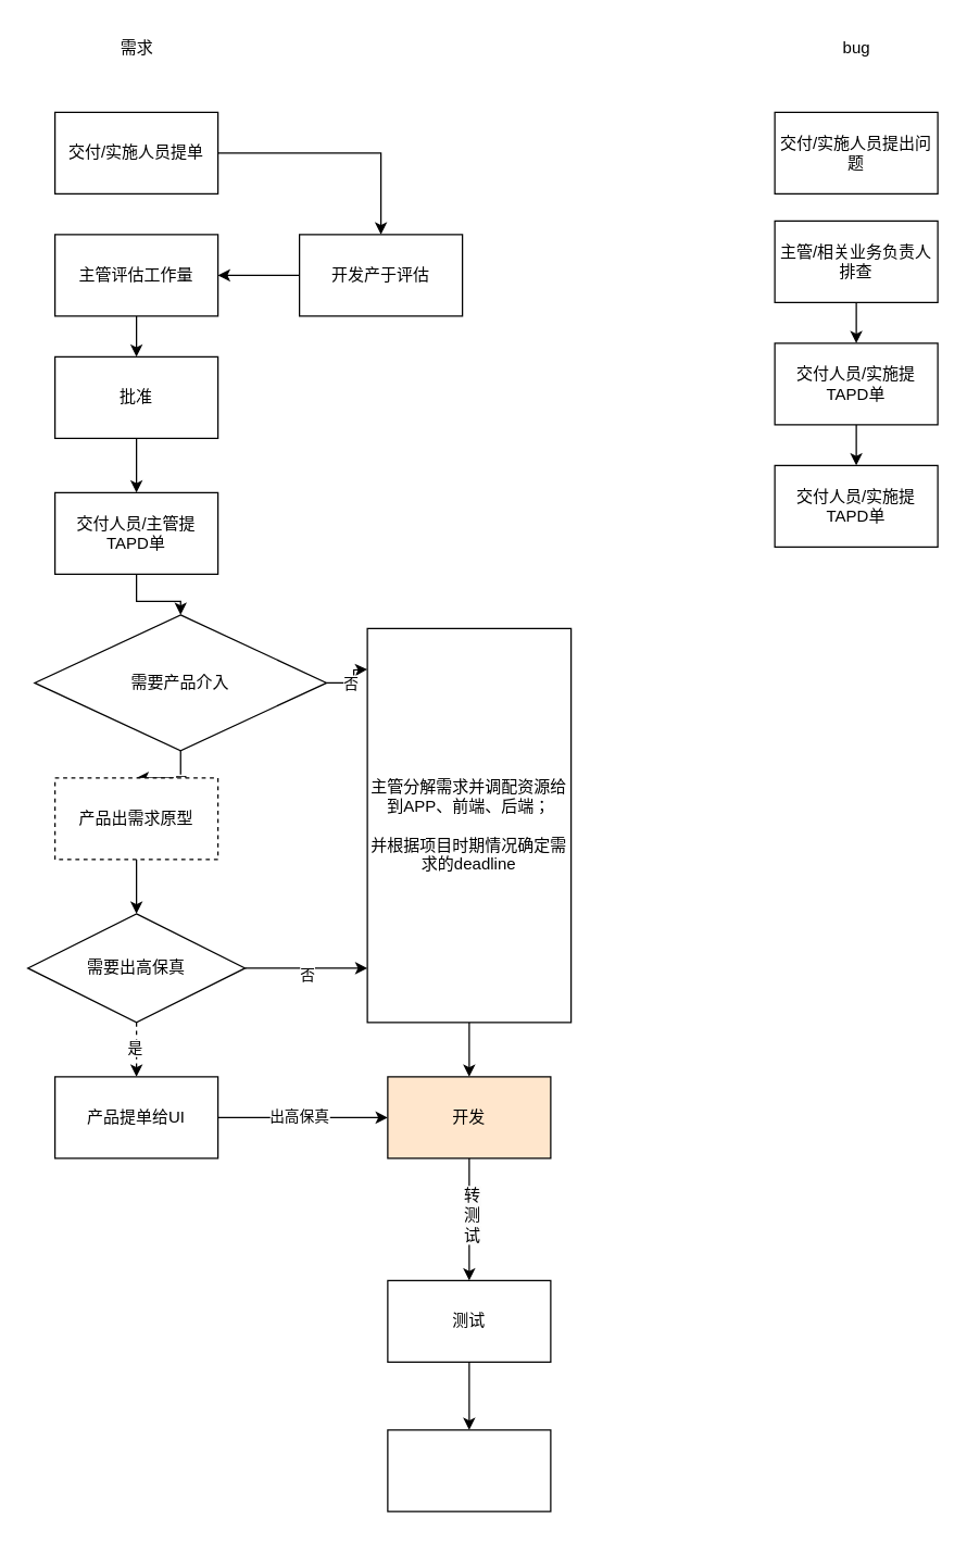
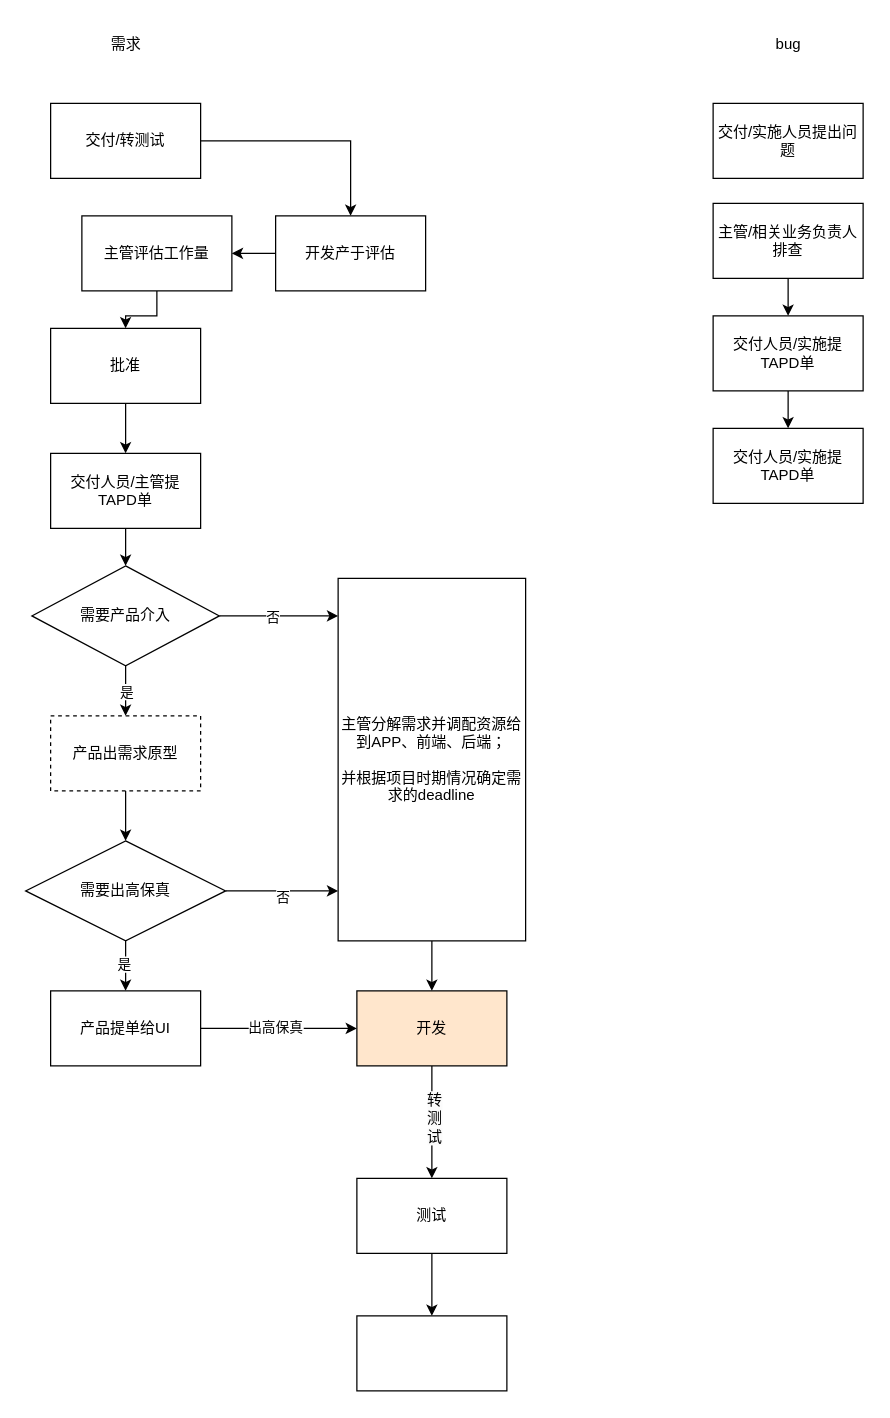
- <mxCell id="3" value="交付/实施人员提单" style="whiteSpace=wrap;html=1;" parent="1" vertex="1"><mxGeometry x="40" y="82" width="120" height="60" as="geometry" /></mxCell>
+ <mxCell id="3" value="交付/转测试" style="whiteSpace=wrap;html=1;" parent="1" vertex="1"><mxGeometry x="40" y="82" width="120" height="60" as="geometry" /></mxCell>
- <mxCell id="7" value="主管评估工作量" style="whiteSpace=wrap;html=1;" parent="1" vertex="1"><mxGeometry x="40" y="172" width="120" height="60" as="geometry" /></mxCell>
+ <mxCell id="7" value="主管评估工作量" style="whiteSpace=wrap;html=1;" parent="1" vertex="1"><mxGeometry x="65" y="172" width="120" height="60" as="geometry" /></mxCell>
- <mxCell id="16" value="需要产品介入" style="rhombus;whiteSpace=wrap;html=1;" parent="1" vertex="1"><mxGeometry x="25" y="452" width="215" height="100" as="geometry" /></mxCell>
+ <mxCell id="16" value="需要产品介入" style="rhombus;whiteSpace=wrap;html=1;" parent="1" vertex="1"><mxGeometry x="25" y="452" width="150" height="80" as="geometry" /></mxCell>
- <mxCell id="25" value="" style="edgeStyle=orthogonalEdgeStyle;rounded=0;orthogonalLoop=1;jettySize=auto;html=1;dashed=1;" edge="1" parent="1" source="29" target="32"><mxGeometry relative="1" as="geometry" /></mxCell>
+ <mxCell id="25" value="" style="edgeStyle=orthogonalEdgeStyle;rounded=0;orthogonalLoop=1;jettySize=auto;html=1;" edge="1" parent="1" source="29" target="32"><mxGeometry relative="1" as="geometry" /></mxCell>
